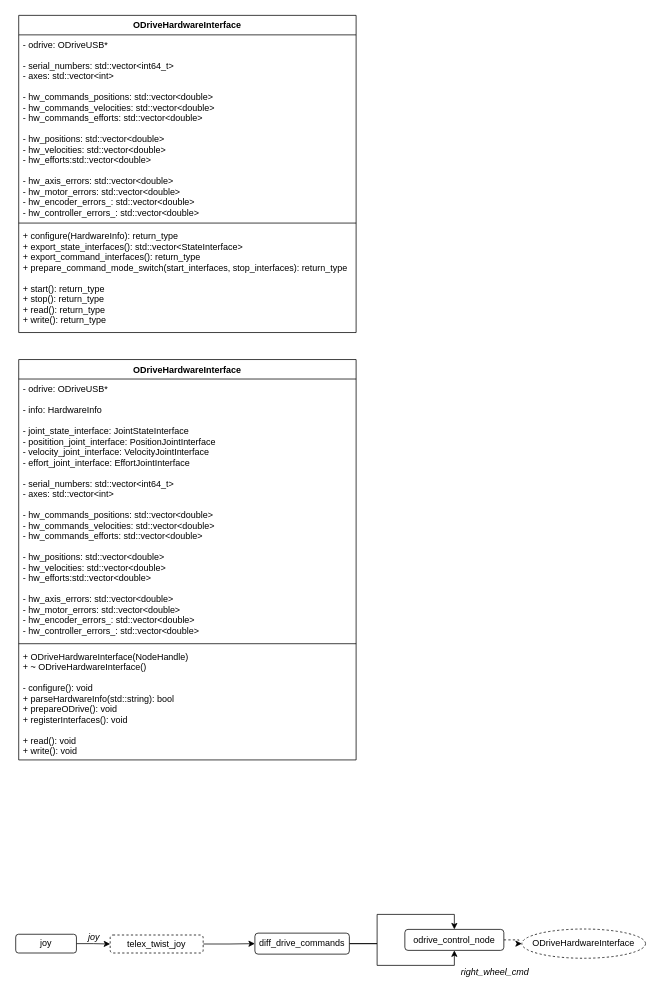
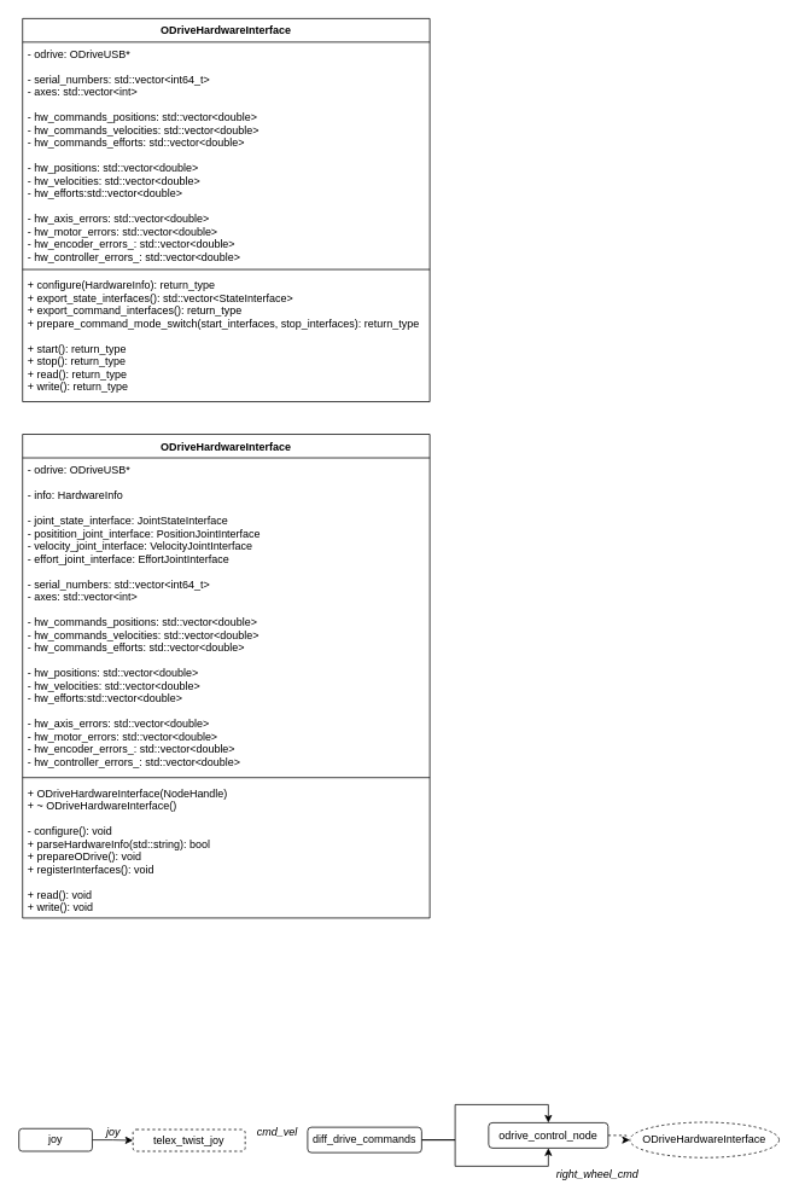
+ <mxCell id="18" value="cmd_vel" style="text;html=1;align=center;verticalAlign=middle;resizable=0;points=[];autosize=1;strokeColor=none;fillColor=none;fontFamily=Helvetica;fontStyle=2" vertex="1" parent="1"><mxGeometry x="277" y="1240" width="55" height="18" as="geometry" /></mxCell>
- <mxCell id="12" style="edgeStyle=orthogonalEdgeStyle;rounded=0;orthogonalLoop=1;jettySize=auto;html=1;exitX=1;exitY=0.5;exitDx=0;exitDy=0;entryX=0;entryY=0.5;entryDx=0;entryDy=0;fontFamily=Helvetica;" edge="1" parent="1" source="13" target="17"><mxGeometry relative="1" as="geometry" /></mxCell>
